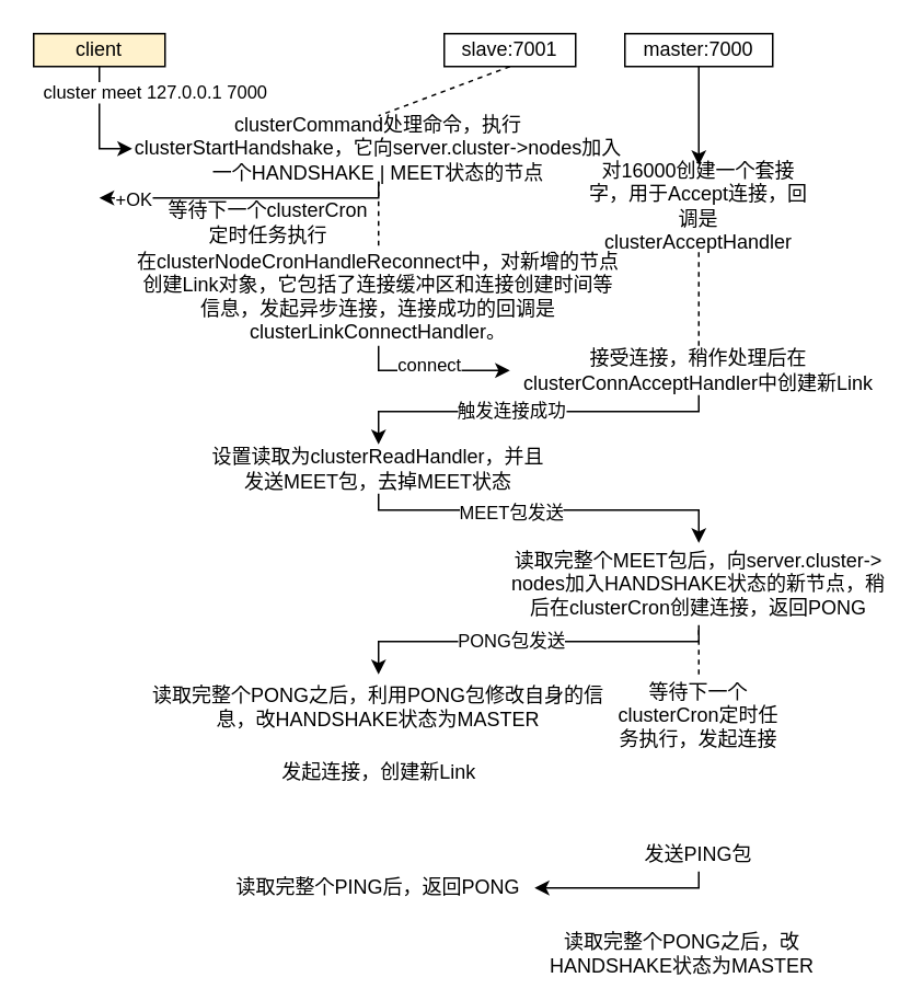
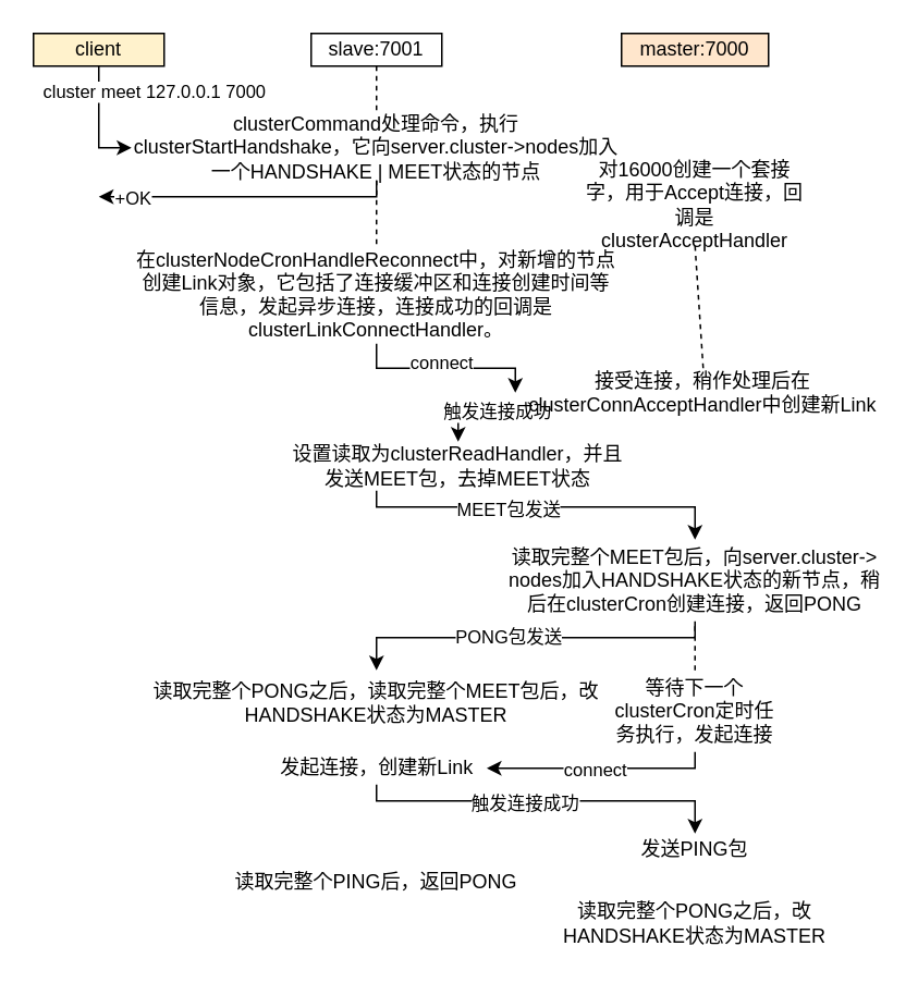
- <mxCell id="5" value="slave:7001" style="rounded=0;whiteSpace=wrap;html=1;" vertex="1" parent="1"><mxGeometry x="270" y="20" width="80" height="20" as="geometry" /></mxCell>
+ <mxCell id="5" value="slave:7001" style="rounded=0;whiteSpace=wrap;html=1;" vertex="1" parent="1"><mxGeometry x="190" y="20" width="80" height="20" as="geometry" /></mxCell>
- <mxCell id="7" value="master:7000" style="rounded=0;whiteSpace=wrap;html=1;" vertex="1" parent="1"><mxGeometry x="380" y="20" width="90" height="20" as="geometry" /></mxCell>
+ <mxCell id="7" value="master:7000" style="rounded=0;whiteSpace=wrap;html=1;fillColor=#ffe6cc;" vertex="1" parent="1"><mxGeometry x="380" y="20" width="90" height="20" as="geometry" /></mxCell>
- <mxCell id="6" style="edgeStyle=orthogonalEdgeStyle;rounded=0;orthogonalLoop=1;jettySize=auto;html=1;entryX=0.5;entryY=0;entryDx=0;entryDy=0;" edge="1" parent="1" source="7" target="17"><mxGeometry relative="1" as="geometry" /></mxCell>
- <mxCell id="16" value="等待下一个clusterCron定时任务执行" style="text;html=1;align=center;verticalAlign=middle;whiteSpace=wrap;rounded=0;" vertex="1" parent="1"><mxGeometry x="100" y="120" width="126" height="30" as="geometry" /></mxCell>
- <mxCell id="21" value="接受连接，稍作处理后在clusterConnAcceptHandler中创建新Link" style="text;html=1;align=center;verticalAlign=middle;whiteSpace=wrap;rounded=0;" vertex="1" parent="1"><mxGeometry x="310" y="210" width="230" height="30" as="geometry" /></mxCell>
+ <mxCell id="21" value="接受连接，稍作处理后在clusterConnAcceptHandler中创建新Link" style="text;html=1;align=center;verticalAlign=middle;whiteSpace=wrap;rounded=0;" vertex="1" parent="1"><mxGeometry x="315" y="225" width="230" height="30" as="geometry" /></mxCell>
- <mxCell id="24" value="设置读取为clusterReadHandler，并且发送MEET包，去掉MEET状态" style="text;html=1;align=center;verticalAlign=middle;whiteSpace=wrap;rounded=0;" vertex="1" parent="1"><mxGeometry x="125" y="270" width="210" height="30" as="geometry" /></mxCell>
+ <mxCell id="24" value="设置读取为clusterReadHandler，并且发送MEET包，去掉MEET状态" style="text;html=1;align=center;verticalAlign=middle;whiteSpace=wrap;rounded=0;" vertex="1" parent="1"><mxGeometry x="175" y="270" width="210" height="30" as="geometry" /></mxCell>
- <mxCell id="28" value="读取完整个PONG之后，利用PONG包修改自身的信息，改HANDSHAKE状态为MASTER" style="text;html=1;align=center;verticalAlign=middle;whiteSpace=wrap;rounded=0;" vertex="1" parent="1"><mxGeometry x="80" y="410" width="300" height="40" as="geometry" /></mxCell>
+ <mxCell id="28" value="读取完整个PONG之后，读取完整个MEET包后，改HANDSHAKE状态为MASTER" style="text;html=1;align=center;verticalAlign=middle;whiteSpace=wrap;rounded=0;" vertex="1" parent="1"><mxGeometry x="80" y="410" width="300" height="40" as="geometry" /></mxCell>
+ <mxCell id="29" style="edgeStyle=orthogonalEdgeStyle;rounded=0;orthogonalLoop=1;jettySize=auto;html=1;" edge="1" parent="1" source="31" target="32"><mxGeometry relative="1" as="geometry"><Array as="points"><mxPoint x="425" y="470" /></Array></mxGeometry></mxCell>
+ <mxCell id="30" value="connect" style="edgeLabel;html=1;align=center;verticalAlign=middle;resizable=0;points=[];" vertex="1" connectable="0" parent="29"><mxGeometry x="0.04" relative="1" as="geometry"><mxPoint as="offset" /></mxGeometry></mxCell>
+ <mxCell id="34" style="edgeStyle=orthogonalEdgeStyle;rounded=0;orthogonalLoop=1;jettySize=auto;html=1;exitX=0.5;exitY=1;exitDx=0;exitDy=0;entryX=0.5;entryY=0;entryDx=0;entryDy=0;" edge="1" parent="1" source="32" target="37"><mxGeometry relative="1" as="geometry"><mxPoint x="435" y="250" as="sourcePoint" /><mxPoint x="430" y="550" as="targetPoint" /><Array as="points"><mxPoint x="230" y="490" /><mxPoint x="425" y="490" /></Array></mxGeometry></mxCell>
+ <mxCell id="35" value="触发连接成功" style="edgeLabel;html=1;align=center;verticalAlign=middle;resizable=0;points=[];" vertex="1" connectable="0" parent="34"><mxGeometry x="0.325" y="-1" relative="1" as="geometry"><mxPoint x="-49" as="offset" /></mxGeometry></mxCell>
- <mxCell id="36" style="edgeStyle=orthogonalEdgeStyle;rounded=0;orthogonalLoop=1;jettySize=auto;html=1;entryX=1;entryY=0.5;entryDx=0;entryDy=0;" edge="1" parent="1" source="37" target="38"><mxGeometry relative="1" as="geometry"><mxPoint x="230" y="590" as="targetPoint" /><Array as="points"><mxPoint x="425" y="540" /></Array></mxGeometry></mxCell>
- <mxCell id="39" value="读取完整个PONG之后，改HANDSHAKE状态为MASTER" style="text;html=1;align=center;verticalAlign=middle;whiteSpace=wrap;rounded=0;" vertex="1" parent="1"><mxGeometry x="310" y="565" width="210" height="30" as="geometry" /></mxCell>
+ <mxCell id="39" value="读取完整个PONG之后，改HANDSHAKE状态为MASTER" style="text;html=1;align=center;verticalAlign=middle;whiteSpace=wrap;rounded=0;" vertex="1" parent="1"><mxGeometry x="320" y="550" width="210" height="30" as="geometry" /></mxCell>
